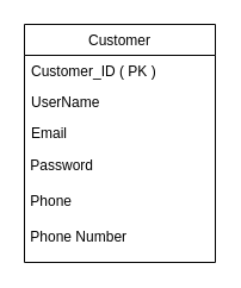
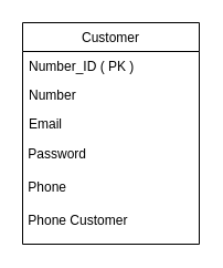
- <mxCell id="3" value="Customer_ID ( PK )" style="text;align=left;verticalAlign=top;spacingLeft=4;spacingRight=4;overflow=hidden;rotatable=0;points=[[0,0.5],[1,0.5]];portConstraint=eastwest;rounded=0;shadow=0;html=0;" vertex="1" parent="2"><mxGeometry y="26" width="160" height="26" as="geometry" /></mxCell>
+ <mxCell id="3" value="Number_ID ( PK )" style="text;align=left;verticalAlign=top;spacingLeft=4;spacingRight=4;overflow=hidden;rotatable=0;points=[[0,0.5],[1,0.5]];portConstraint=eastwest;rounded=0;shadow=0;html=0;" vertex="1" parent="2"><mxGeometry y="26" width="160" height="26" as="geometry" /></mxCell>
- <mxCell id="4" value="UserName" style="text;align=left;verticalAlign=top;spacingLeft=4;spacingRight=4;overflow=hidden;rotatable=0;points=[[0,0.5],[1,0.5]];portConstraint=eastwest;rounded=0;shadow=0;html=0;" vertex="1" parent="2"><mxGeometry y="52" width="160" height="26" as="geometry" /></mxCell>
+ <mxCell id="4" value="Number" style="text;align=left;verticalAlign=top;spacingLeft=4;spacingRight=4;overflow=hidden;rotatable=0;points=[[0,0.5],[1,0.5]];portConstraint=eastwest;rounded=0;shadow=0;html=0;" vertex="1" parent="2"><mxGeometry y="52" width="160" height="26" as="geometry" /></mxCell>
- <mxCell id="8" value="&amp;nbsp;Phone Number" style="text;html=1;align=left;verticalAlign=middle;whiteSpace=wrap;rounded=0;" vertex="1" parent="2"><mxGeometry y="164" width="160" height="30" as="geometry" /></mxCell>
+ <mxCell id="8" value="&amp;nbsp;Phone Customer" style="text;html=1;align=left;verticalAlign=middle;whiteSpace=wrap;rounded=0;" vertex="1" parent="2"><mxGeometry y="164" width="160" height="30" as="geometry" /></mxCell>
